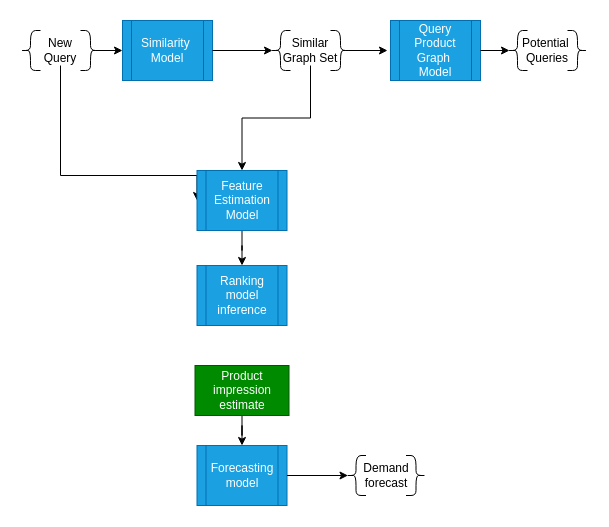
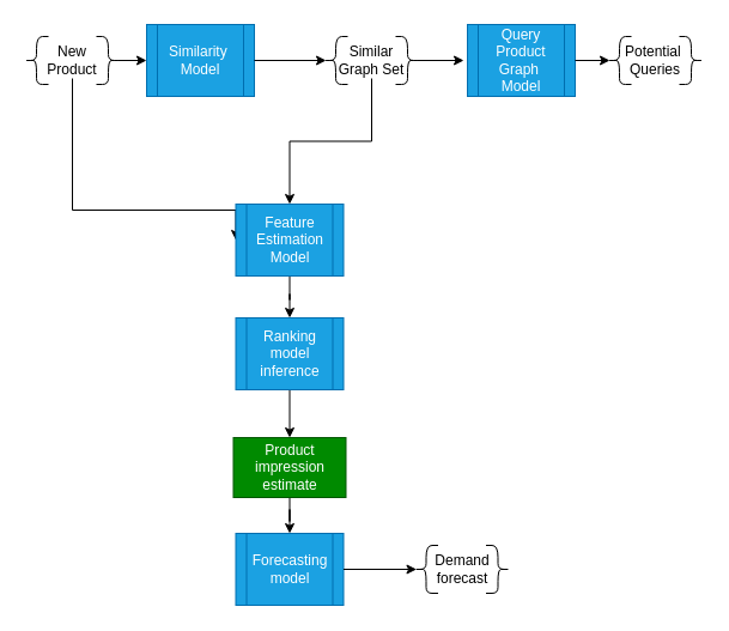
- <mxCell id="3" value="New&lt;div&gt;Query&lt;/div&gt;" style="text;html=1;align=center;verticalAlign=middle;whiteSpace=wrap;rounded=0;" vertex="1" parent="1"><mxGeometry x="30" y="35" width="60" height="30" as="geometry" /></mxCell>
+ <mxCell id="3" value="New&lt;div&gt;Product&lt;/div&gt;" style="text;html=1;align=center;verticalAlign=middle;whiteSpace=wrap;rounded=0;" vertex="1" parent="1"><mxGeometry x="30" y="35" width="60" height="30" as="geometry" /></mxCell>
+ <mxCell id="19" style="edgeStyle=orthogonalEdgeStyle;rounded=0;orthogonalLoop=1;jettySize=auto;html=1;entryX=0.5;entryY=0;entryDx=0;entryDy=0;" edge="1" parent="1" source="20" target="22"><mxGeometry relative="1" as="geometry" /></mxCell>
